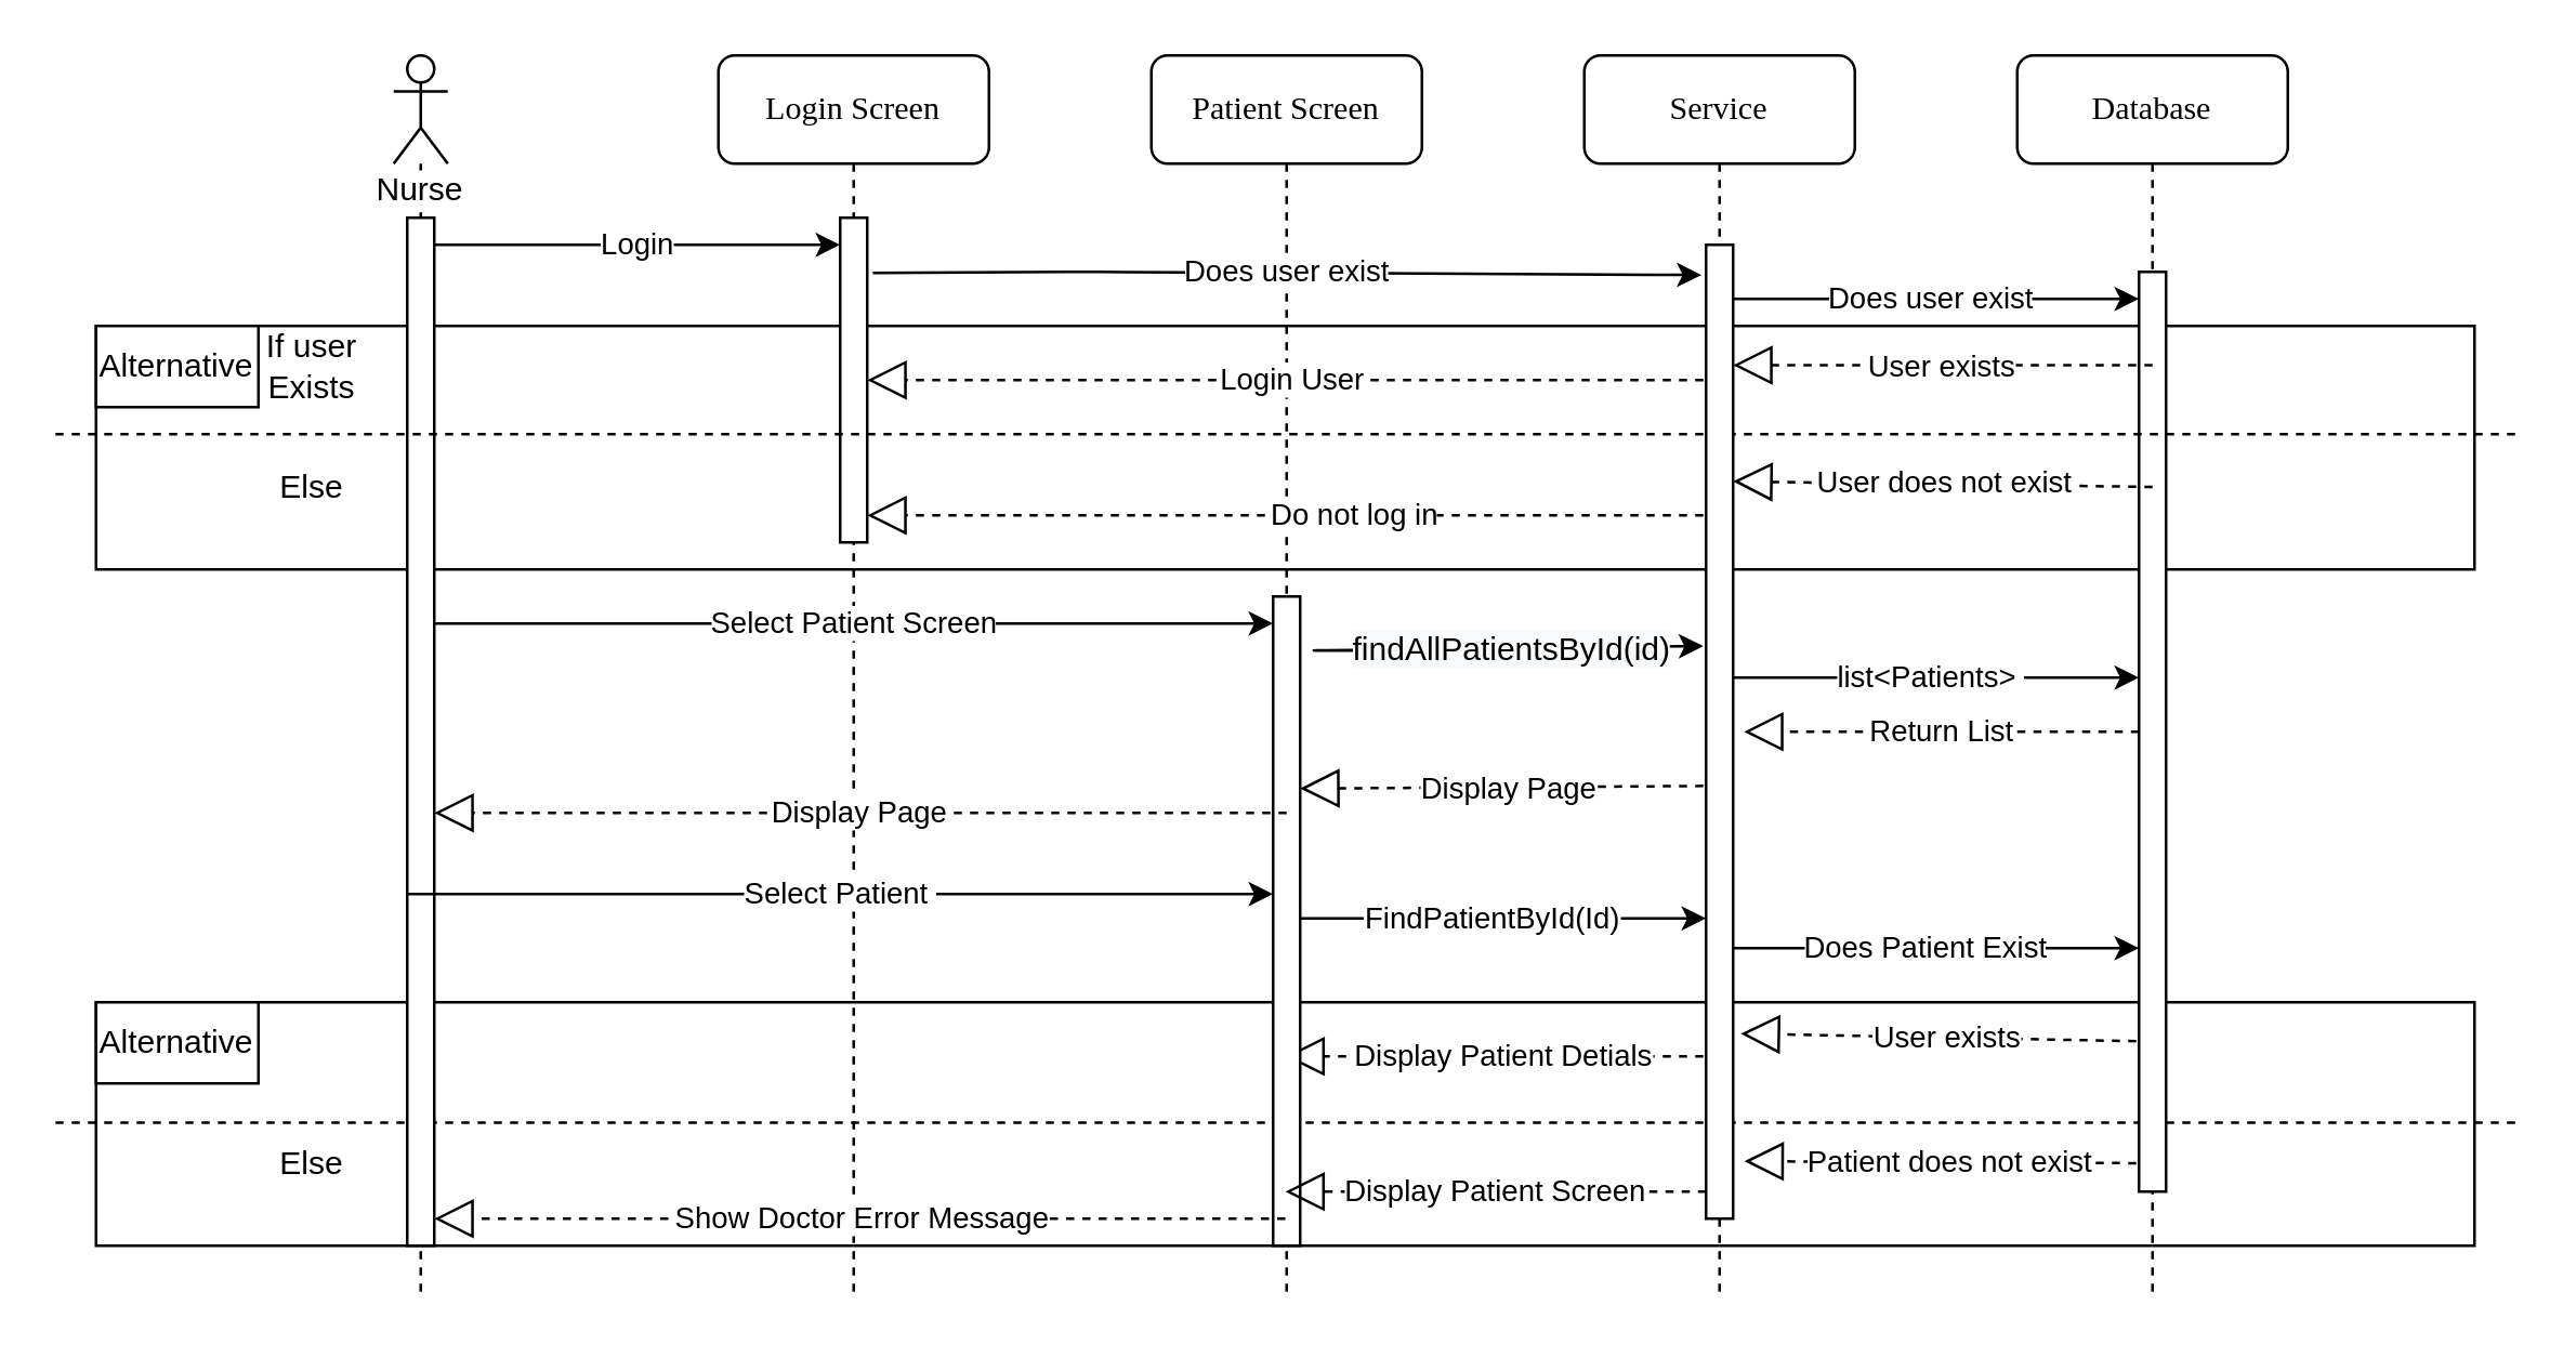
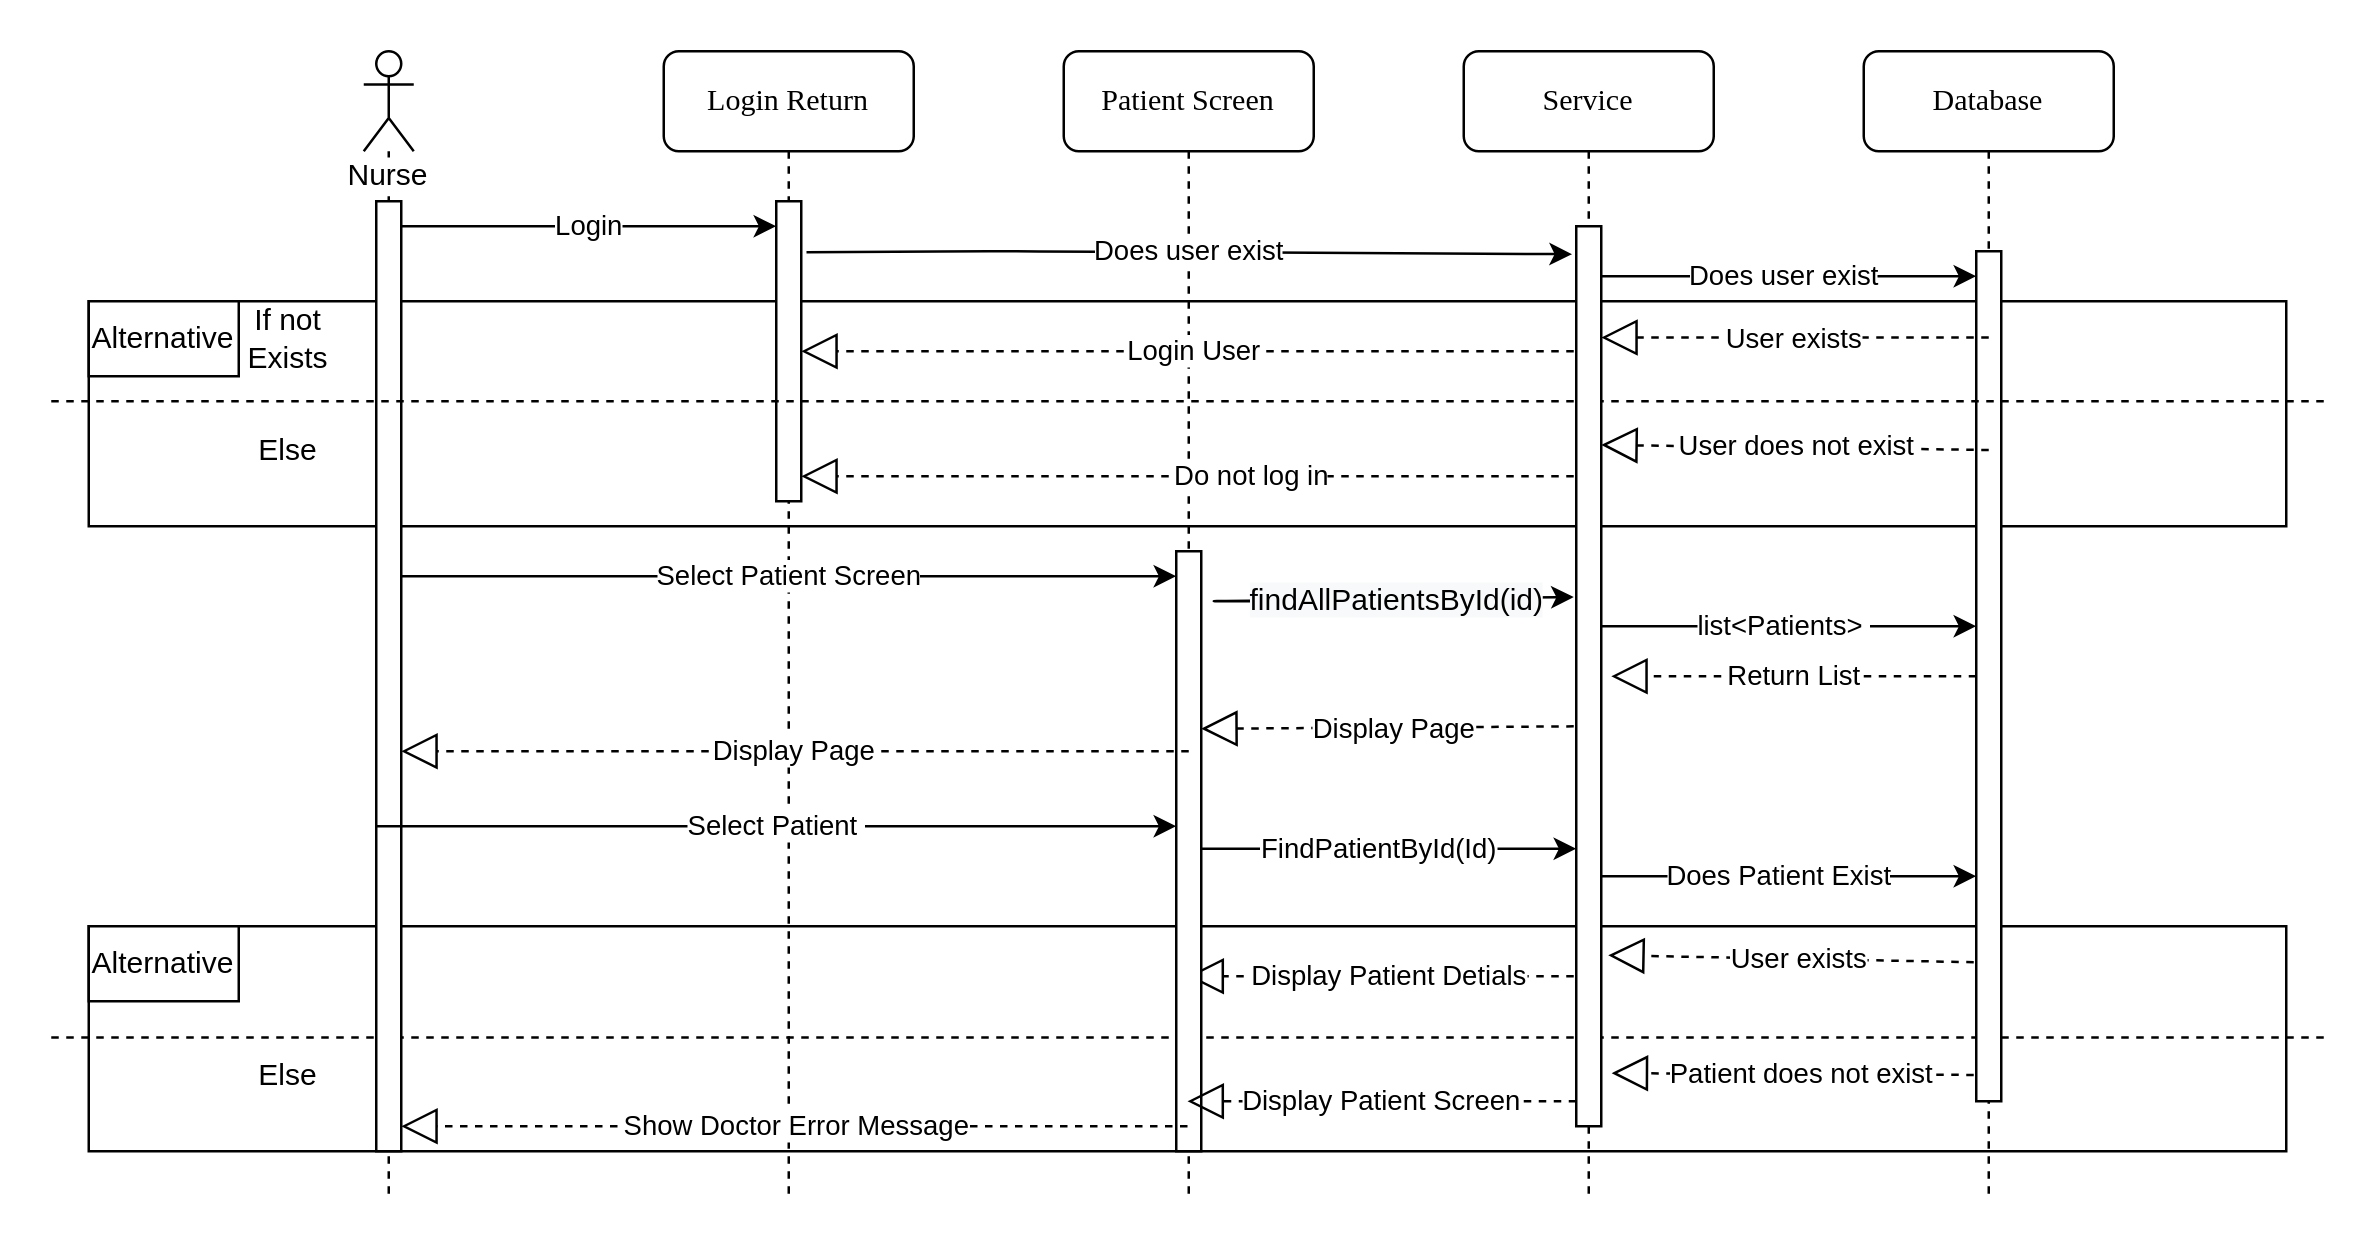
- <mxCell id="14" value="Login Screen" style="shape=umlLifeline;perimeter=lifelinePerimeter;whiteSpace=wrap;html=1;container=1;collapsible=0;recursiveResize=0;outlineConnect=0;rounded=1;shadow=0;comic=0;labelBackgroundColor=none;strokeWidth=1;fontFamily=Verdana;fontSize=12;align=center;" parent="1" vertex="1"><mxGeometry x="265" y="20" width="100" height="460" as="geometry" /></mxCell>
+ <mxCell id="14" value="Login Return" style="shape=umlLifeline;perimeter=lifelinePerimeter;whiteSpace=wrap;html=1;container=1;collapsible=0;recursiveResize=0;outlineConnect=0;rounded=1;shadow=0;comic=0;labelBackgroundColor=none;strokeWidth=1;fontFamily=Verdana;fontSize=12;align=center;" parent="1" vertex="1"><mxGeometry x="265" y="20" width="100" height="460" as="geometry" /></mxCell>
- <mxCell id="24" value="If user Exists" style="text;html=1;strokeColor=none;fillColor=none;align=center;verticalAlign=middle;whiteSpace=wrap;rounded=0;" parent="1" vertex="1"><mxGeometry x="95" y="125" width="40" height="20" as="geometry" /></mxCell>
+ <mxCell id="24" value="If not Exists" style="text;html=1;strokeColor=none;fillColor=none;align=center;verticalAlign=middle;whiteSpace=wrap;rounded=0;" parent="1" vertex="1"><mxGeometry x="95" y="125" width="40" height="20" as="geometry" /></mxCell>
